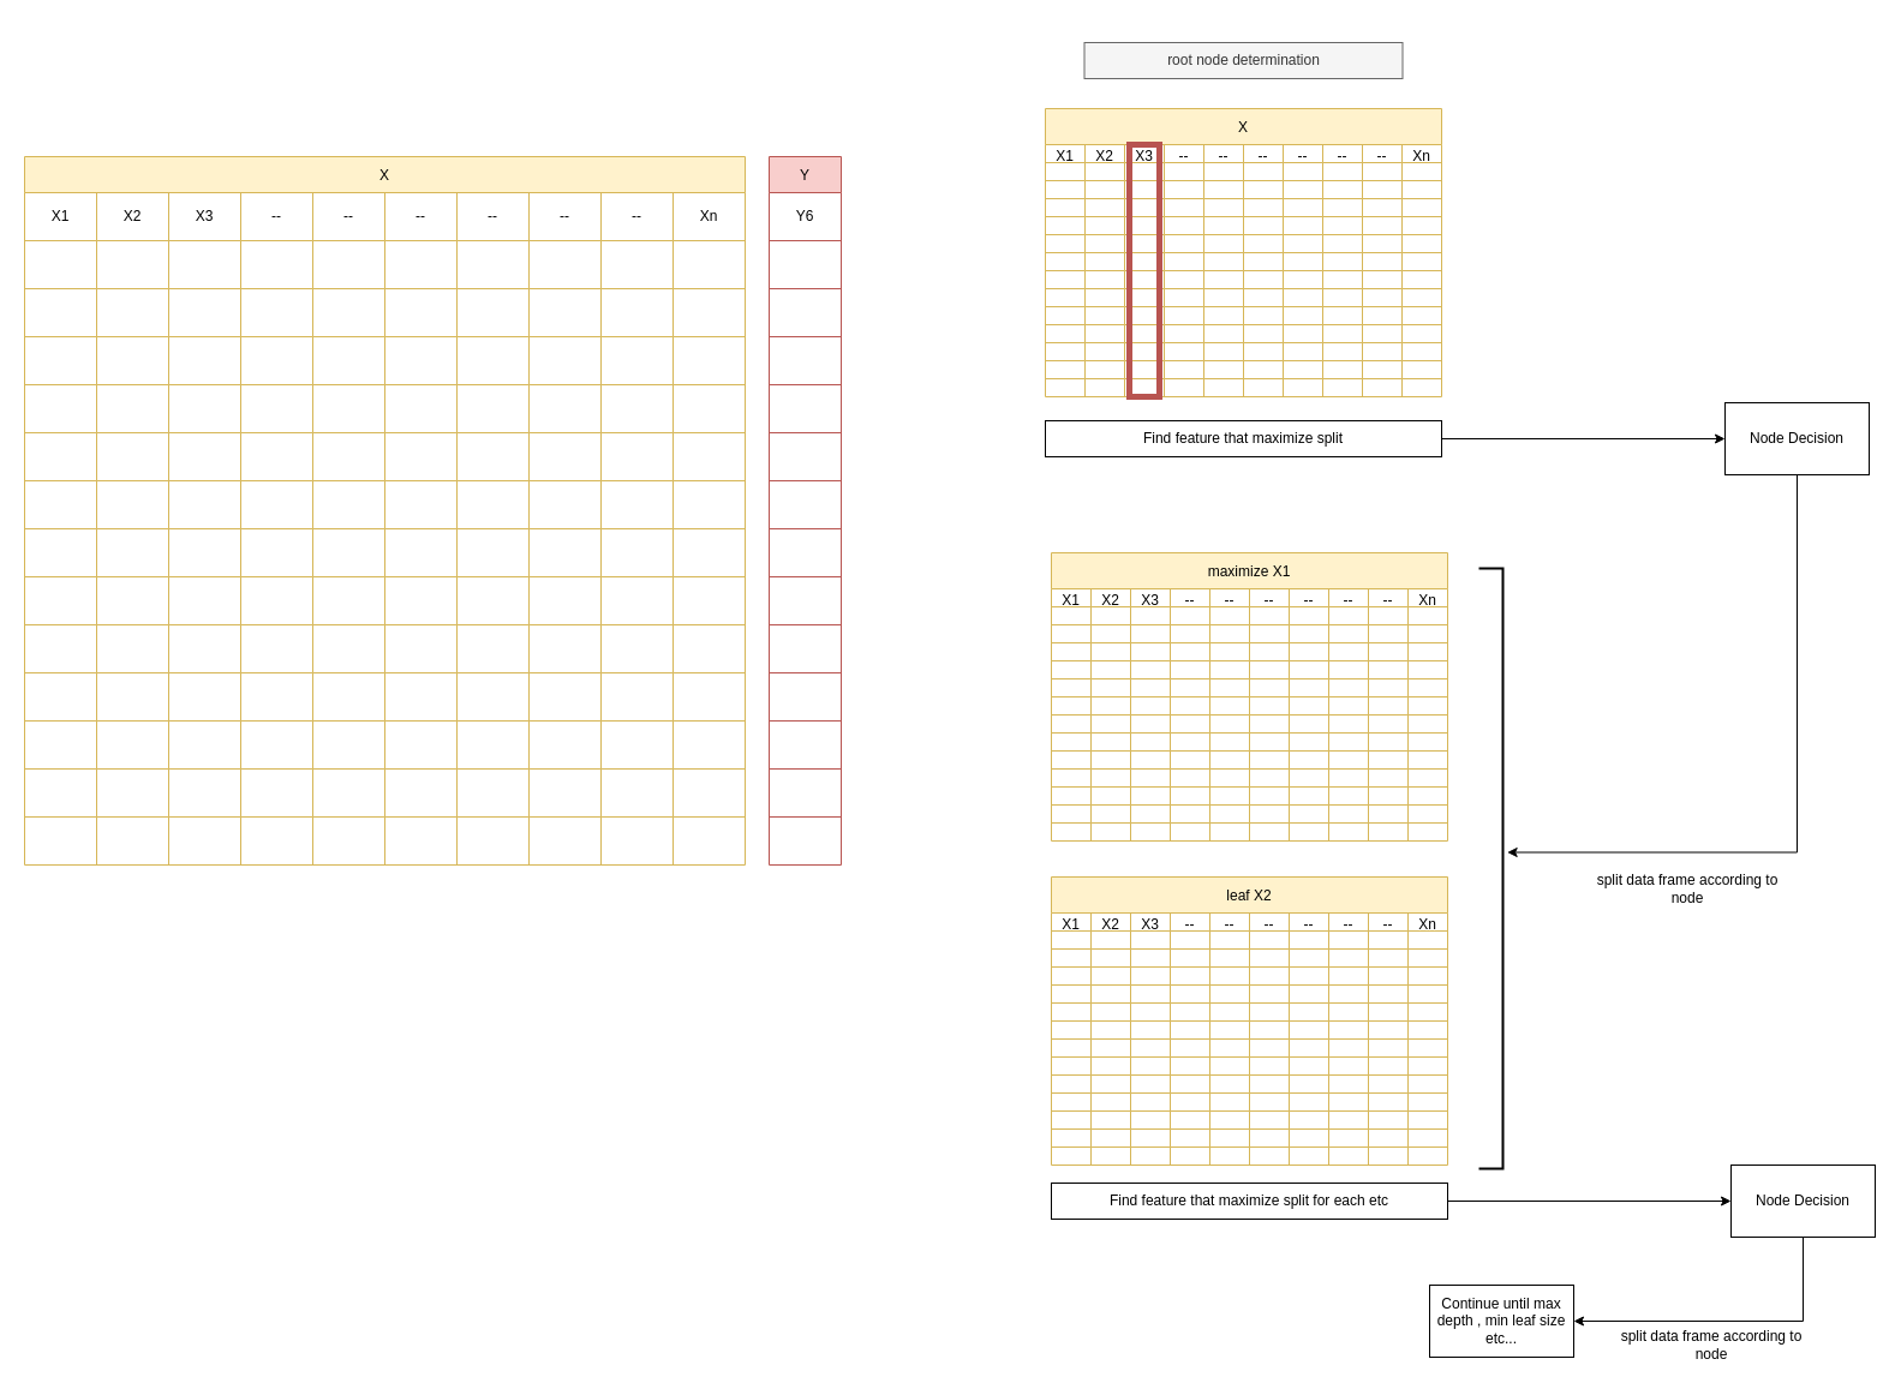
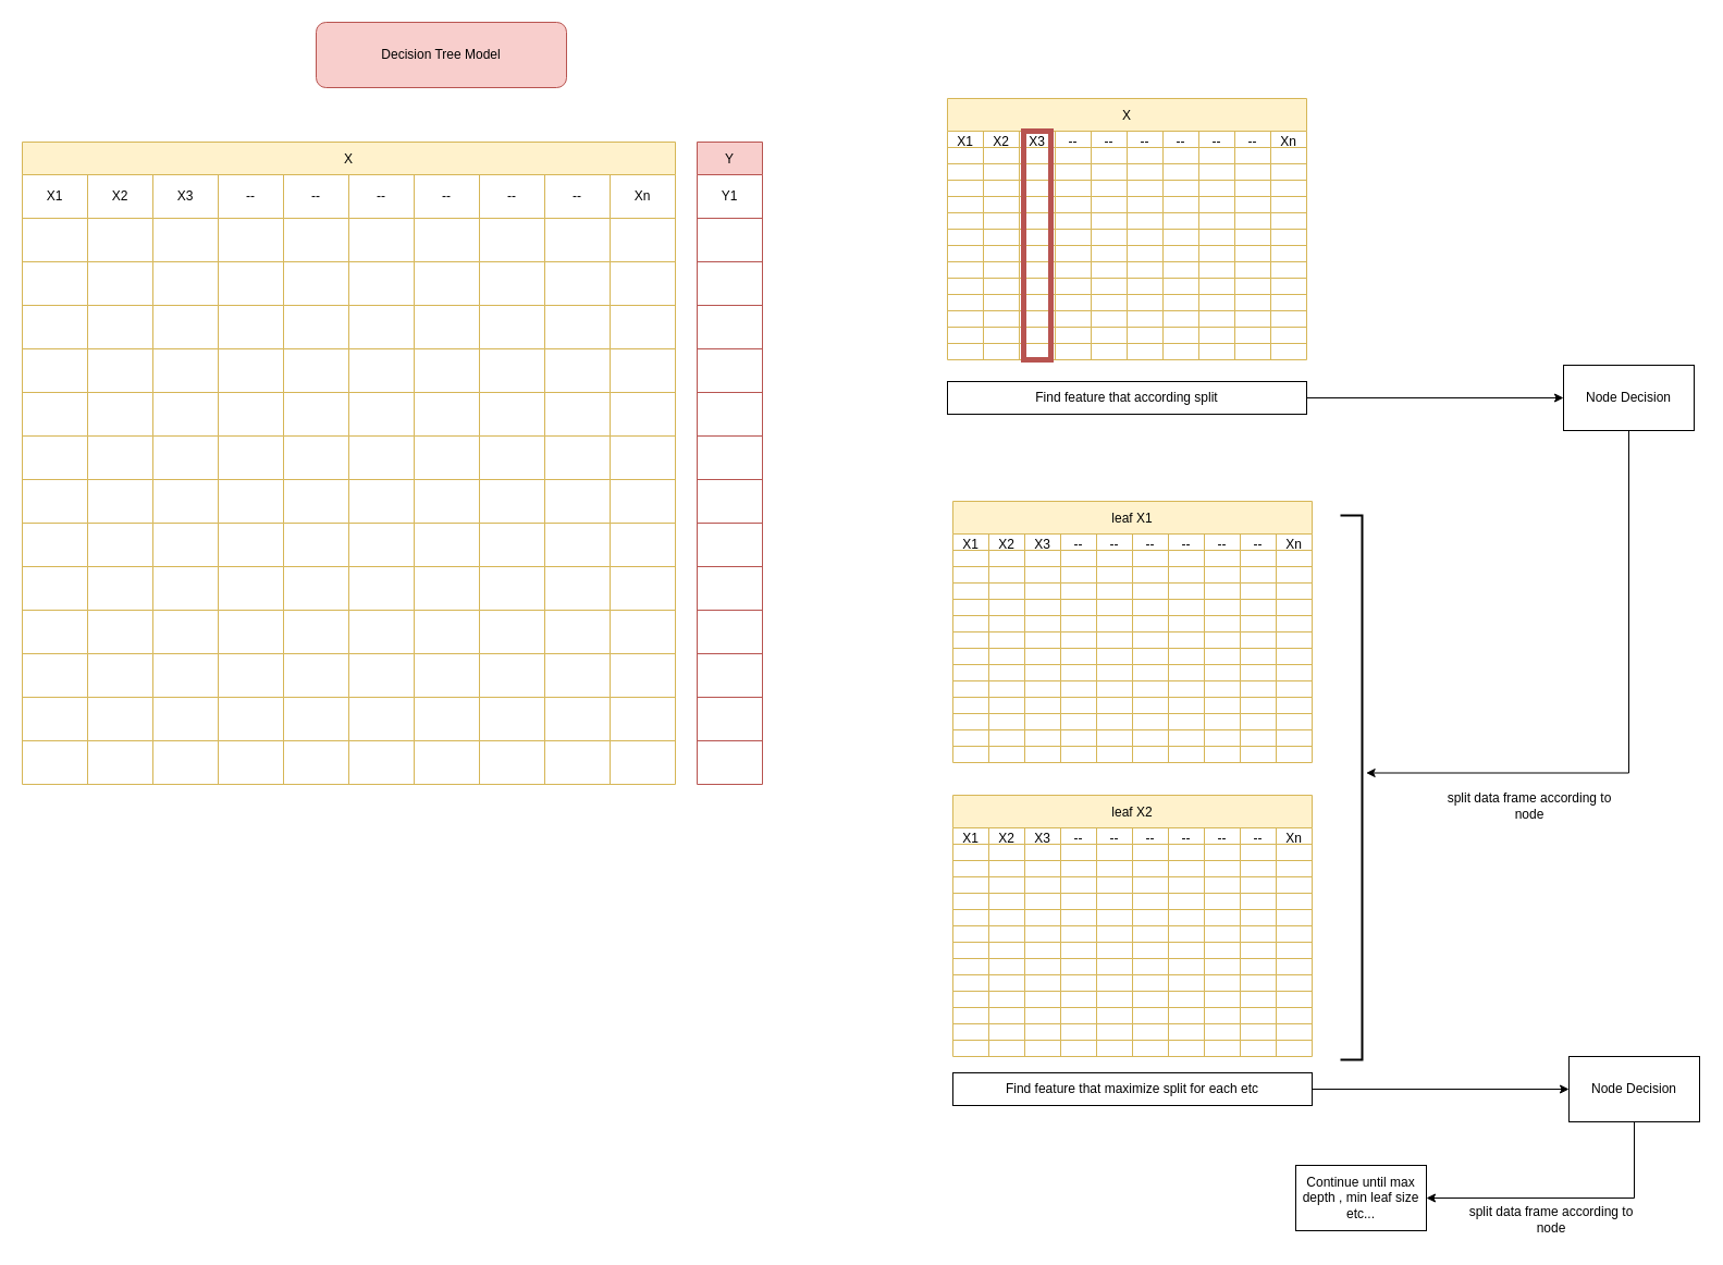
+ <mxCell id="157" value="Decision Tree Model" style="rounded=1;whiteSpace=wrap;html=1;fillColor=#f8cecc;strokeColor=#b85450;" vertex="1" parent="1"><mxGeometry x="290" y="20" width="230" height="60" as="geometry" /></mxCell>
- <mxCell id="343" value="root node determination" style="text;html=1;strokeColor=#666666;fillColor=#f5f5f5;align=center;verticalAlign=middle;whiteSpace=wrap;rounded=0;fontColor=#333333;" vertex="1" parent="1"><mxGeometry x="902.5" y="35" width="265" height="30" as="geometry" /></mxCell>
- <mxCell id="315" value="Y6" style="shape=partialRectangle;html=1;whiteSpace=wrap;connectable=0;overflow=hidden;fillColor=none;top=0;left=0;bottom=0;right=0;pointerEvents=1;" vertex="1" parent="314"><mxGeometry width="60" height="40" as="geometry"><mxRectangle width="60" height="40" as="alternateBounds" /></mxGeometry></mxCell>
+ <mxCell id="315" value="Y1" style="shape=partialRectangle;html=1;whiteSpace=wrap;connectable=0;overflow=hidden;fillColor=none;top=0;left=0;bottom=0;right=0;pointerEvents=1;" vertex="1" parent="314"><mxGeometry width="60" height="40" as="geometry"><mxRectangle width="60" height="40" as="alternateBounds" /></mxGeometry></mxCell>
- <mxCell id="346" value="Find feature that maximize split " style="text;html=1;align=center;verticalAlign=middle;whiteSpace=wrap;rounded=0;strokeColor=default;" vertex="1" parent="1"><mxGeometry x="870" y="350" width="330" height="30" as="geometry" /></mxCell>
+ <mxCell id="346" value="Find feature that according split " style="text;html=1;align=center;verticalAlign=middle;whiteSpace=wrap;rounded=0;strokeColor=default;" vertex="1" parent="1"><mxGeometry x="870" y="350" width="330" height="30" as="geometry" /></mxCell>
- <mxCell id="350" value="maximize X1" style="shape=table;startSize=30;container=1;collapsible=0;childLayout=tableLayout;fillColor=#fff2cc;strokeColor=#d6b656;" vertex="1" parent="1"><mxGeometry x="875" y="460" width="330" height="240" as="geometry" /></mxCell>
+ <mxCell id="350" value="leaf X1" style="shape=table;startSize=30;container=1;collapsible=0;childLayout=tableLayout;fillColor=#fff2cc;strokeColor=#d6b656;" vertex="1" parent="1"><mxGeometry x="875" y="460" width="330" height="240" as="geometry" /></mxCell>
